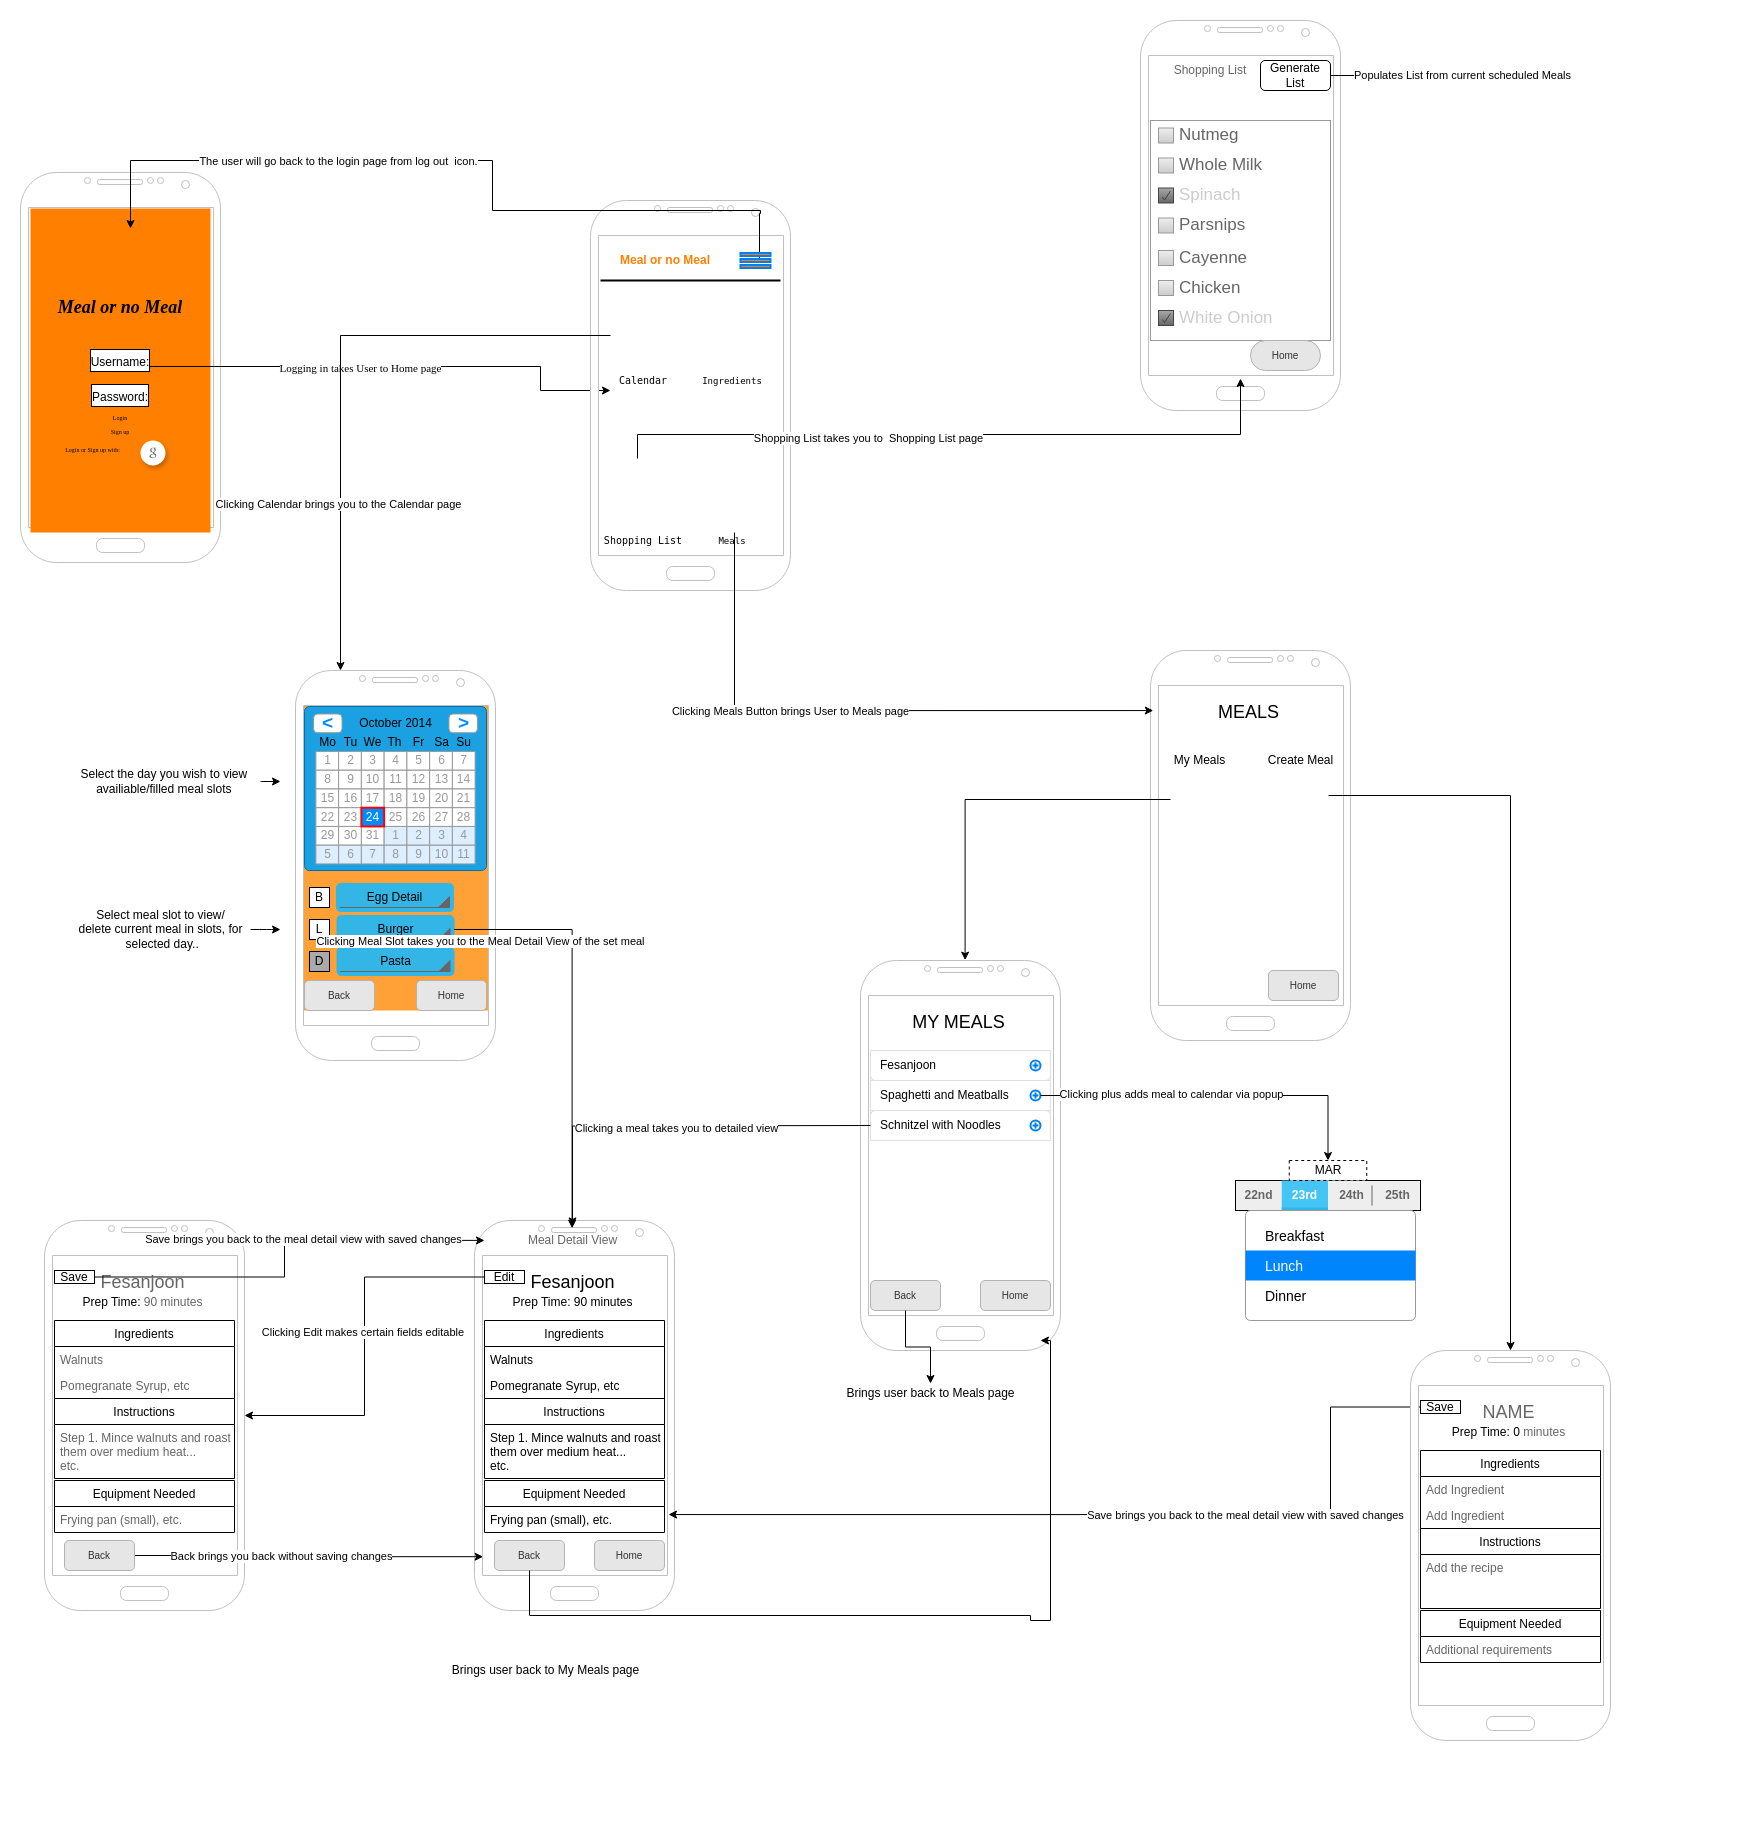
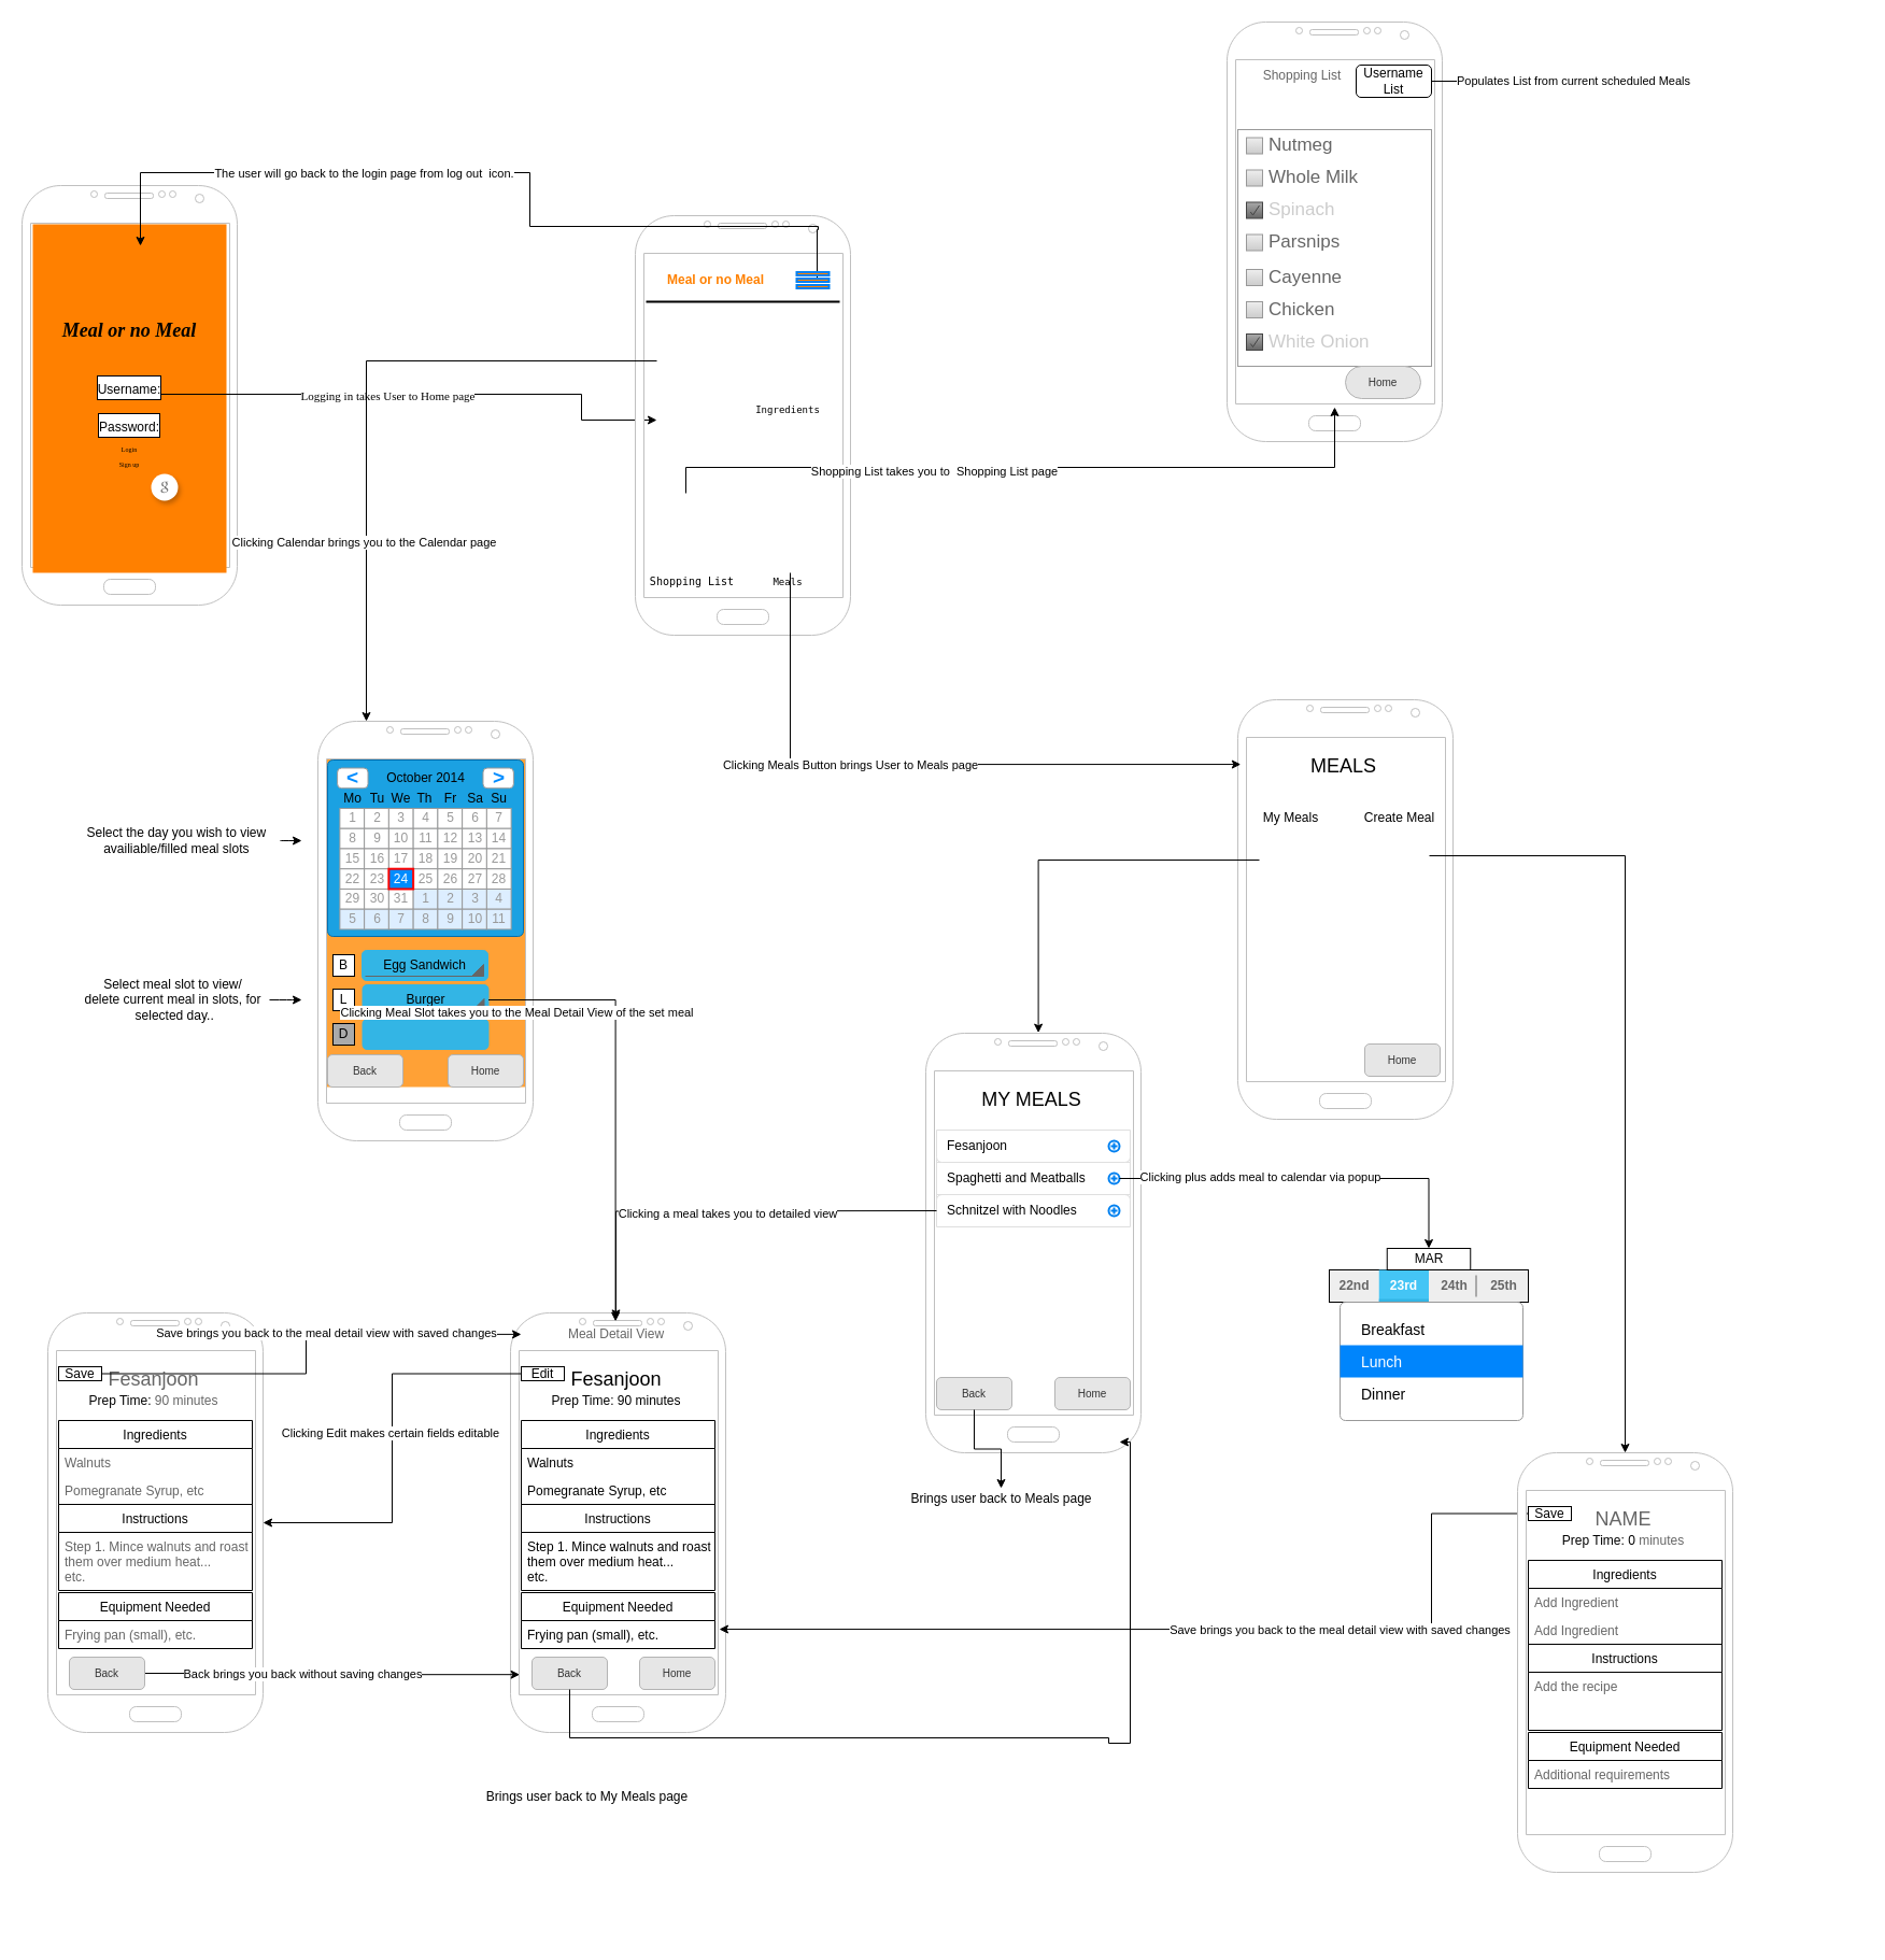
- <mxCell id="207" value="Generate&lt;br&gt;List" style="rounded=1;whiteSpace=wrap;html=1;" vertex="1" parent="195"><mxGeometry x="120" y="40" width="70" height="30" as="geometry" /></mxCell>
+ <mxCell id="207" value="Username&lt;br&gt;List" style="rounded=1;whiteSpace=wrap;html=1;" vertex="1" parent="195"><mxGeometry x="120" y="40" width="70" height="30" as="geometry" /></mxCell>
- <mxCell id="188" value="&lt;pre&gt;&lt;font style=&quot;font-size: 10px&quot;&gt;Calendar&lt;/font&gt;&lt;/pre&gt;" style="text;html=1;strokeColor=none;fillColor=none;align=center;verticalAlign=middle;whiteSpace=wrap;rounded=0;" parent="166" vertex="1"><mxGeometry x="603" y="210" width="40" height="20" as="geometry" /></mxCell>
- <mxCell id="177" value="&lt;font style=&quot;font-size: 6px&quot;&gt;Login or Sign up with:&lt;/font&gt;" style="text;html=1;strokeColor=none;fillColor=none;align=center;verticalAlign=middle;whiteSpace=wrap;rounded=0;labelBackgroundColor=none;fontFamily=Verdana;fontSize=6;" parent="166" vertex="1"><mxGeometry x="40" y="275" width="65" height="30" as="geometry" /></mxCell>
- <mxCell id="98" value="&lt;font color=&quot;#000000&quot;&gt;Egg Detail&lt;/font&gt;" style="strokeWidth=1;html=1;shadow=0;dashed=0;shape=mxgraph.android.spinner2;fontStyle=0;fontColor=#ffffff;align=center;verticalAlign=middle;strokeColor=#666666;fillColor=#666666;" parent="97" vertex="1"><mxGeometry x="3" y="4" width="110" height="20" as="geometry" /></mxCell>
+ <mxCell id="98" value="&lt;font color=&quot;#000000&quot;&gt;Egg Sandwich&lt;/font&gt;" style="strokeWidth=1;html=1;shadow=0;dashed=0;shape=mxgraph.android.spinner2;fontStyle=0;fontColor=#ffffff;align=center;verticalAlign=middle;strokeColor=#666666;fillColor=#666666;" parent="97" vertex="1"><mxGeometry x="3" y="4" width="110" height="20" as="geometry" /></mxCell>
- <mxCell id="102" value="&lt;font color=&quot;#000000&quot;&gt;Pasta&lt;/font&gt;" style="strokeWidth=1;html=1;shadow=0;dashed=0;shape=mxgraph.android.spinner2;fontStyle=0;fontColor=#ffffff;align=center;verticalAlign=middle;strokeColor=#666666;fillColor=#666666;" parent="101" vertex="1"><mxGeometry x="3" y="4" width="110" height="20" as="geometry" /></mxCell>
- <mxCell id="56" value="MAR" style="rounded=0;whiteSpace=wrap;html=1;dashed=1;" parent="48" vertex="1"><mxGeometry x="53.75" width="77.5" height="20" as="geometry" /></mxCell>
+ <mxCell id="56" value="MAR" style="rounded=0;whiteSpace=wrap;html=1;" parent="48" vertex="1"><mxGeometry x="53.75" width="77.5" height="20" as="geometry" /></mxCell>
